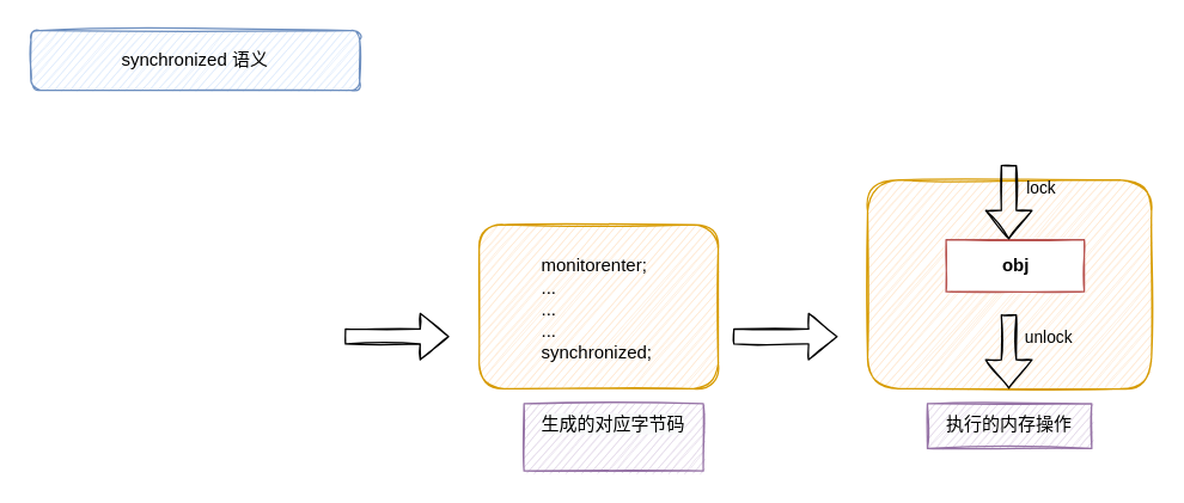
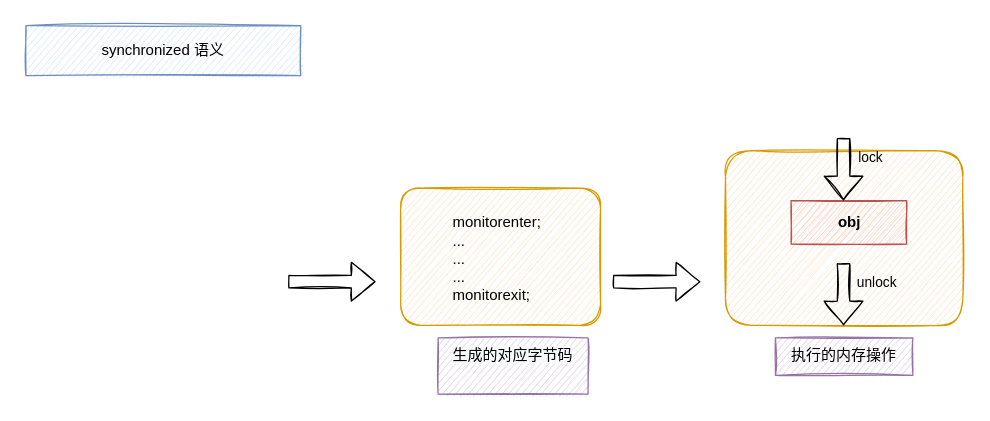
- <mxCell id="2" value="synchronized 语义" style="whiteSpace=wrap;html=1;fillColor=#dae8fc;strokeColor=#6c8ebf;sketch=1;rounded=1;" vertex="1" parent="1"><mxGeometry x="20" y="20" width="220" height="40" as="geometry" /></mxCell>
+ <mxCell id="2" value="synchronized 语义" style="rounded=0;whiteSpace=wrap;html=1;fillColor=#dae8fc;strokeColor=#6c8ebf;sketch=1;" vertex="1" parent="1"><mxGeometry x="20" y="20" width="220" height="40" as="geometry" /></mxCell>
- <mxCell id="8" value="&lt;b&gt;obj&lt;/b&gt;" style="rounded=0;whiteSpace=wrap;html=1;align=center;fillColor=#ffffff;strokeColor=#b85450;sketch=1;" vertex="1" parent="1"><mxGeometry x="632.5" y="160" width="92.5" height="35" as="geometry" /></mxCell>
+ <mxCell id="8" value="&lt;b&gt;obj&lt;/b&gt;" style="rounded=0;whiteSpace=wrap;html=1;align=center;fillColor=#f8cecc;strokeColor=#b85450;sketch=1;" vertex="1" parent="1"><mxGeometry x="632.5" y="160" width="92.5" height="35" as="geometry" /></mxCell>
- <mxCell id="4" value="&lt;blockquote style=&quot;margin: 0 0 0 40px ; border: none ; padding: 0px&quot;&gt;&lt;div style=&quot;text-align: justify&quot;&gt;&lt;br&gt;&lt;/div&gt;&lt;div style=&quot;text-align: justify&quot;&gt;&lt;span&gt;monitorenter;&lt;/span&gt;&lt;/div&gt;&lt;div style=&quot;text-align: justify&quot;&gt;&lt;span&gt;...&lt;/span&gt;&lt;/div&gt;&lt;div style=&quot;text-align: justify&quot;&gt;&lt;span&gt;...&lt;/span&gt;&lt;/div&gt;&lt;div style=&quot;text-align: justify&quot;&gt;&lt;span&gt;...&lt;/span&gt;&lt;/div&gt;&lt;div style=&quot;text-align: justify&quot;&gt;&lt;span&gt;synchronized;&lt;/span&gt;&lt;/div&gt;&lt;/blockquote&gt;" style="rounded=1;whiteSpace=wrap;html=1;verticalAlign=top;align=left;fillColor=#ffe6cc;strokeColor=#d79b00;sketch=1;" vertex="1" parent="1"><mxGeometry x="320" y="150" width="160" height="110" as="geometry" /></mxCell>
+ <mxCell id="4" value="&lt;blockquote style=&quot;margin: 0 0 0 40px ; border: none ; padding: 0px&quot;&gt;&lt;div style=&quot;text-align: justify&quot;&gt;&lt;br&gt;&lt;/div&gt;&lt;div style=&quot;text-align: justify&quot;&gt;&lt;span&gt;monitorenter;&lt;/span&gt;&lt;/div&gt;&lt;div style=&quot;text-align: justify&quot;&gt;&lt;span&gt;...&lt;/span&gt;&lt;/div&gt;&lt;div style=&quot;text-align: justify&quot;&gt;&lt;span&gt;...&lt;/span&gt;&lt;/div&gt;&lt;div style=&quot;text-align: justify&quot;&gt;&lt;span&gt;...&lt;/span&gt;&lt;/div&gt;&lt;div style=&quot;text-align: justify&quot;&gt;&lt;span&gt;monitorexit;&lt;/span&gt;&lt;/div&gt;&lt;/blockquote&gt;" style="rounded=1;whiteSpace=wrap;html=1;verticalAlign=top;align=left;fillColor=#ffe6cc;strokeColor=#d79b00;sketch=1;" vertex="1" parent="1"><mxGeometry x="320" y="150" width="160" height="110" as="geometry" /></mxCell>
